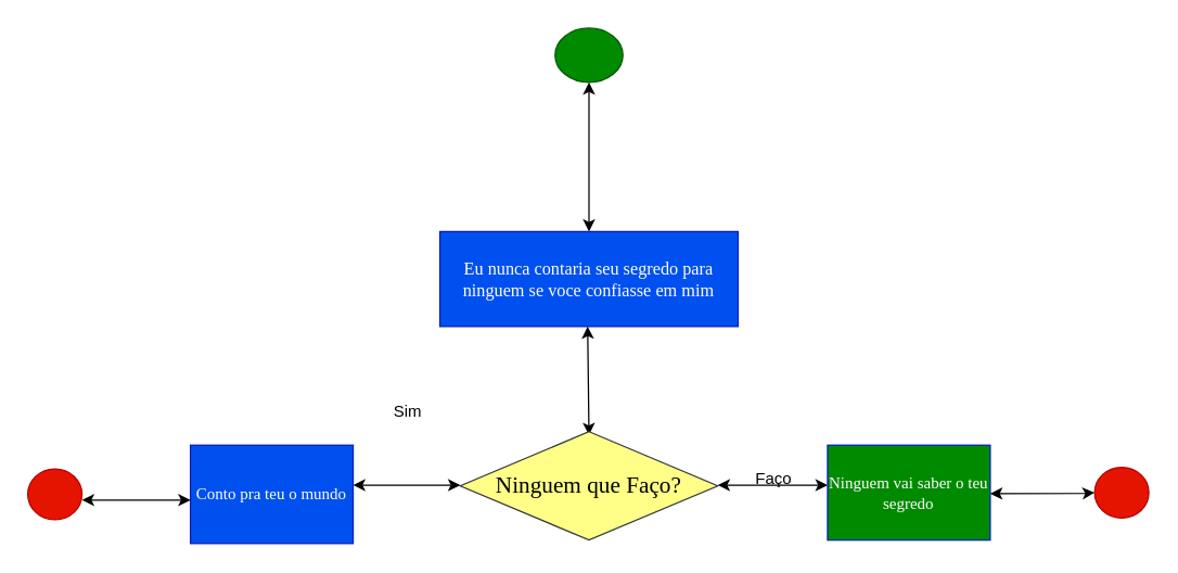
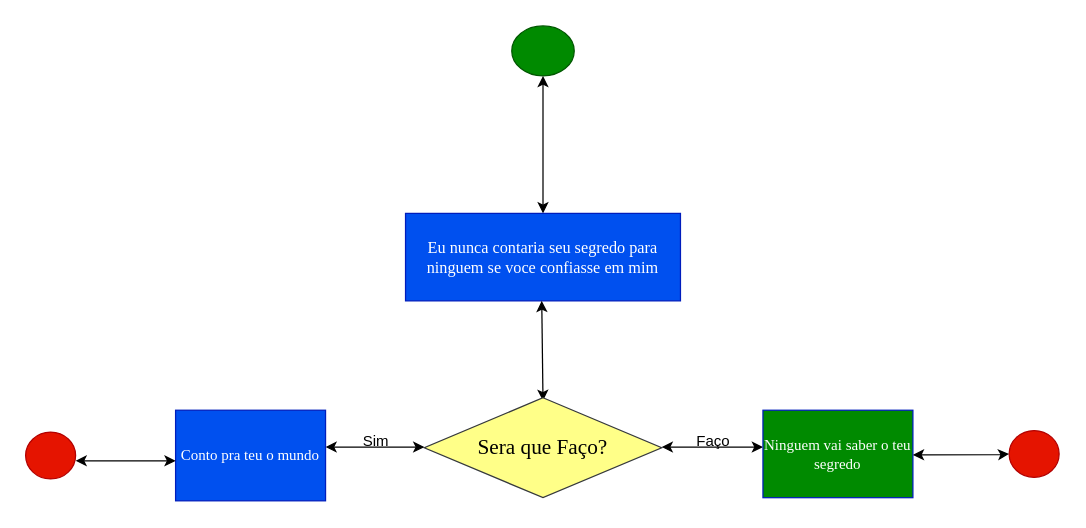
- <mxCell id="11" value="Sim" style="text;html=1;align=center;verticalAlign=middle;resizable=0;points=[];autosize=1;strokeColor=none;fillColor=none;" vertex="1" parent="1"><mxGeometry x="280" y="288" width="40" height="30" as="geometry" /></mxCell>
+ <mxCell id="11" value="Sim" style="text;html=1;align=center;verticalAlign=middle;resizable=0;points=[];autosize=1;strokeColor=none;fillColor=none;" vertex="1" parent="1"><mxGeometry x="280" y="338" width="40" height="30" as="geometry" /></mxCell>
- <mxCell id="8" value="&lt;font face=&quot;Comic Sans MS&quot;&gt;&lt;span style=&quot;font-size: 17px;&quot;&gt;Ninguem que Faço?&lt;/span&gt;&lt;/font&gt;" style="rhombus;whiteSpace=wrap;html=1;fillColor=#ffff88;strokeColor=#36393d;" vertex="1" parent="1"><mxGeometry x="339" y="317.5" width="190" height="80" as="geometry" /></mxCell>
+ <mxCell id="8" value="&lt;font face=&quot;Comic Sans MS&quot;&gt;&lt;span style=&quot;font-size: 17px;&quot;&gt;Sera que Faço?&lt;/span&gt;&lt;/font&gt;" style="rhombus;whiteSpace=wrap;html=1;fillColor=#ffff88;strokeColor=#36393d;" vertex="1" parent="1"><mxGeometry x="339" y="317.5" width="190" height="80" as="geometry" /></mxCell>
